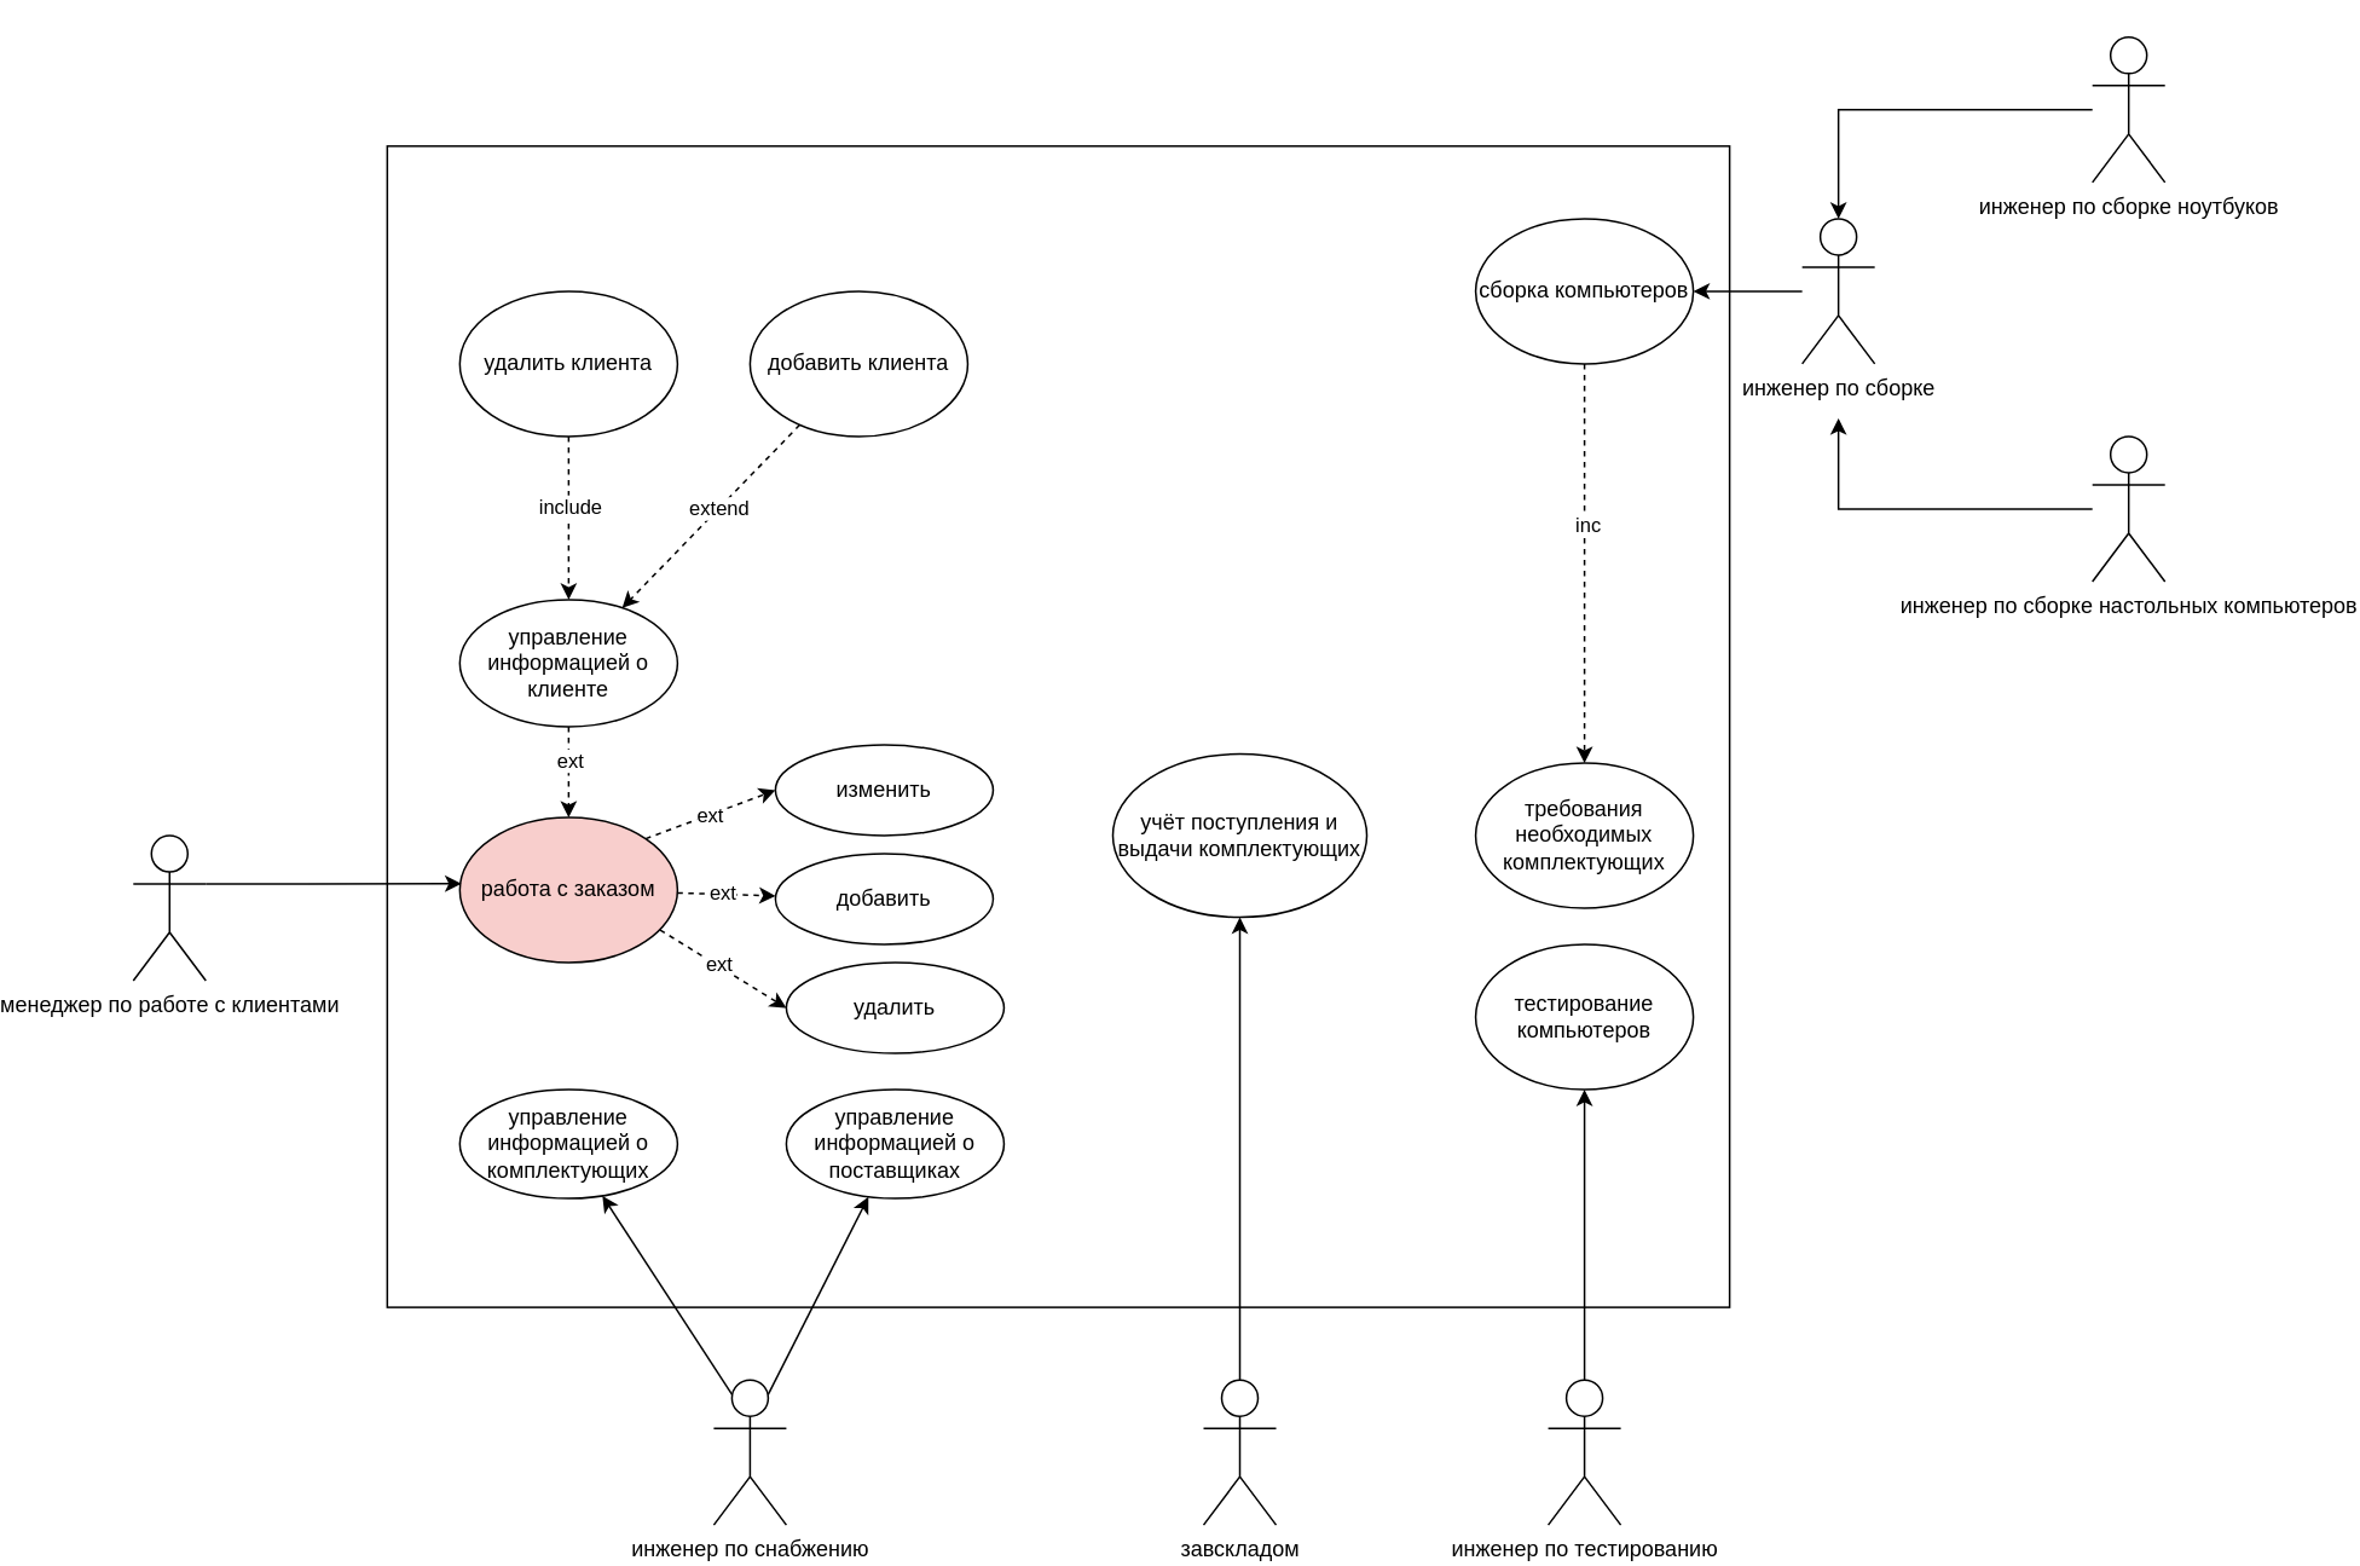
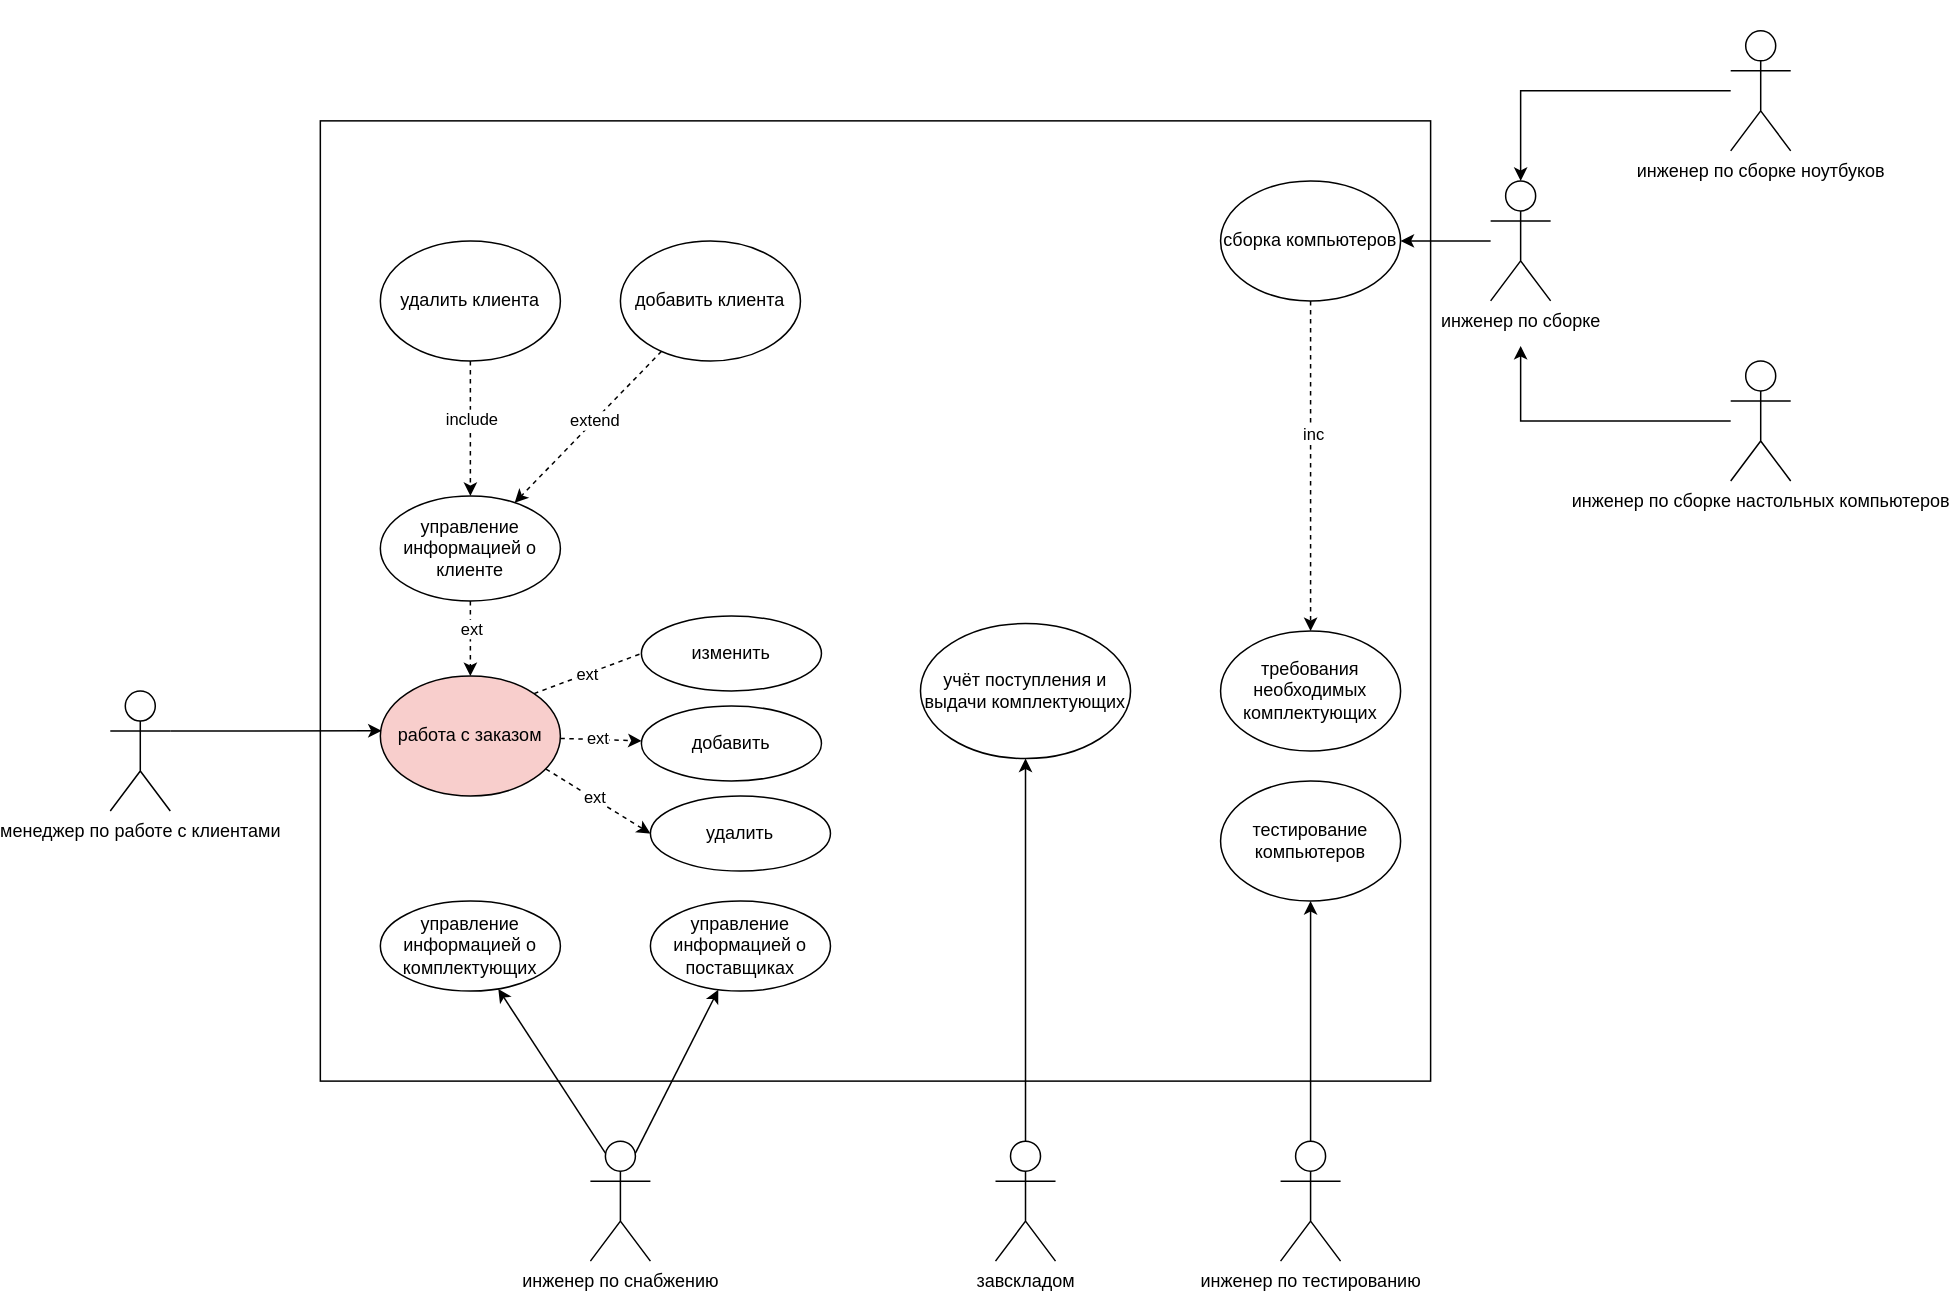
- <mxCell id="6" style="edgeStyle=none;rounded=0;orthogonalLoop=1;jettySize=auto;html=1;exitX=1;exitY=0;exitDx=0;exitDy=0;entryX=0;entryY=0.5;entryDx=0;entryDy=0;dashed=1;" edge="1" parent="1" source="8" target="28"><mxGeometry relative="1" as="geometry" /></mxCell>
+ <mxCell id="6" style="edgeStyle=none;rounded=0;orthogonalLoop=1;jettySize=auto;html=1;exitX=1;exitY=0;exitDx=0;exitDy=0;entryX=0;entryY=0.5;entryDx=0;entryDy=0;dashed=1;endArrow=none;" edge="1" parent="1" source="8" target="28"><mxGeometry relative="1" as="geometry" /></mxCell>
